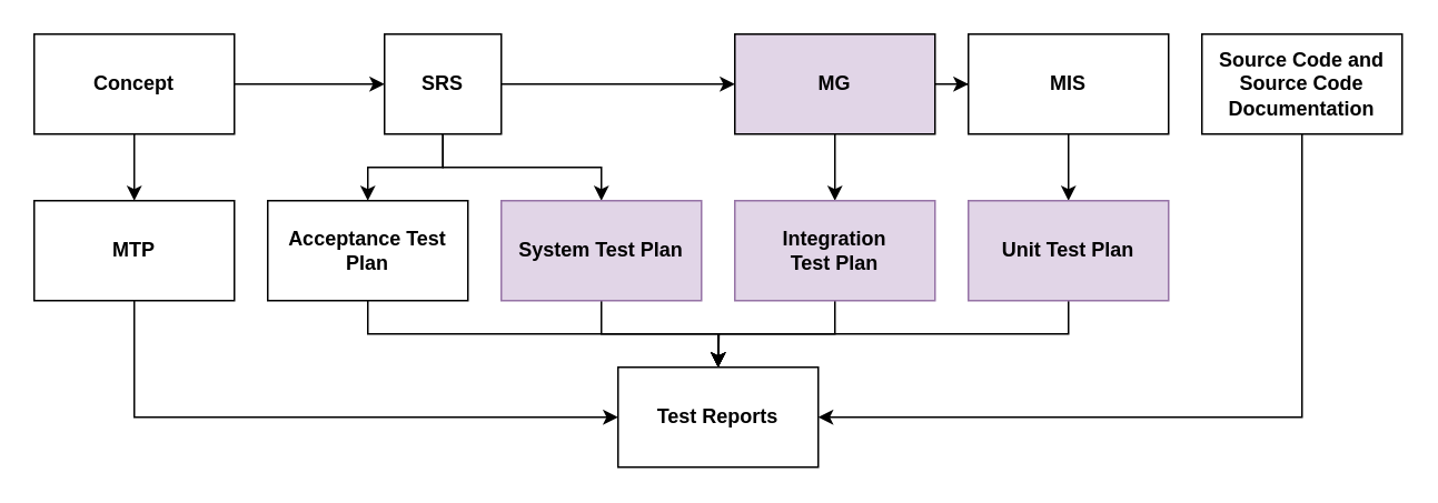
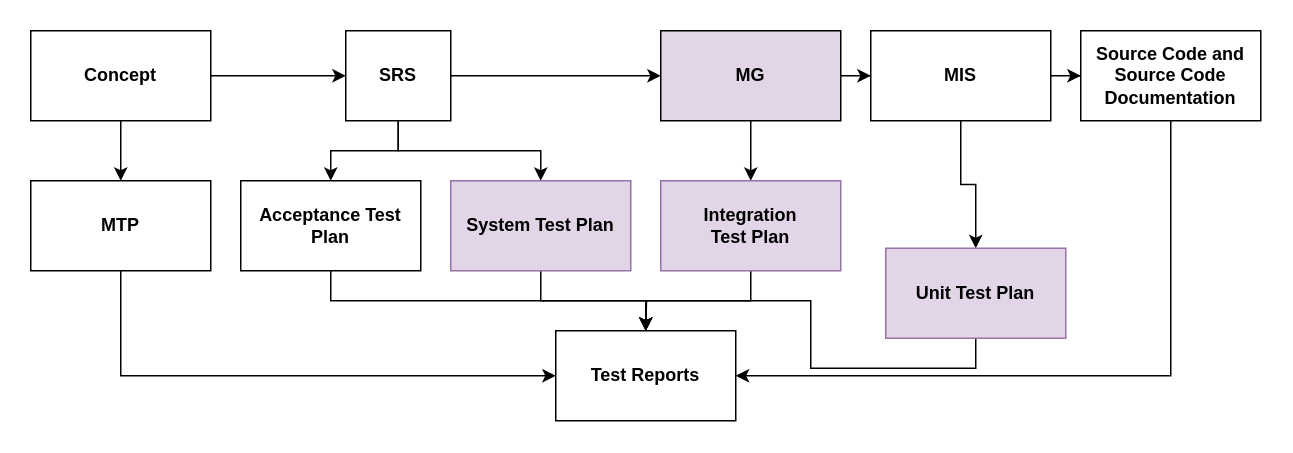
+ <mxCell id="17" value="" style="edgeStyle=orthogonalEdgeStyle;rounded=0;orthogonalLoop=1;jettySize=auto;html=1;" parent="1" source="18" target="20" edge="1"><mxGeometry relative="1" as="geometry" /></mxCell>
- <mxCell id="24" value="Unit Test Plan" style="rounded=0;whiteSpace=wrap;html=1;fontStyle=1;fillColor=#e1d5e7;strokeColor=#9673a6;" parent="1" vertex="1"><mxGeometry x="580" y="120" width="120" height="60" as="geometry" /></mxCell>
+ <mxCell id="24" value="Unit Test Plan" style="rounded=0;whiteSpace=wrap;html=1;fontStyle=1;fillColor=#e1d5e7;strokeColor=#9673a6;" parent="1" vertex="1"><mxGeometry x="590" y="165" width="120" height="60" as="geometry" /></mxCell>
